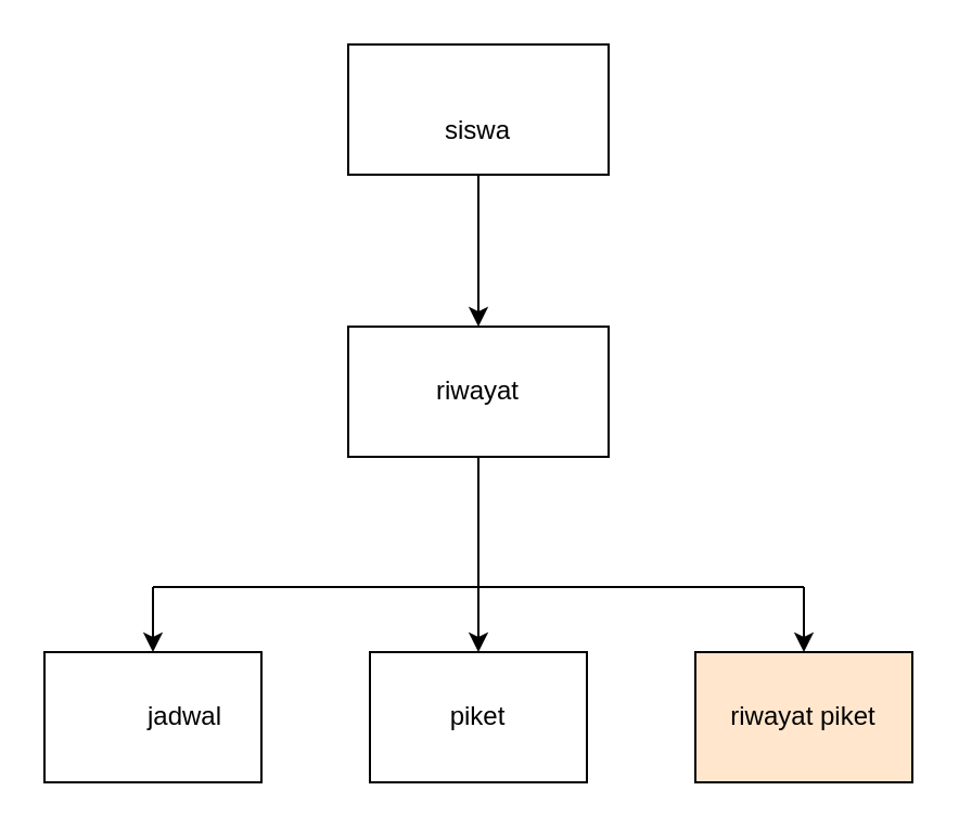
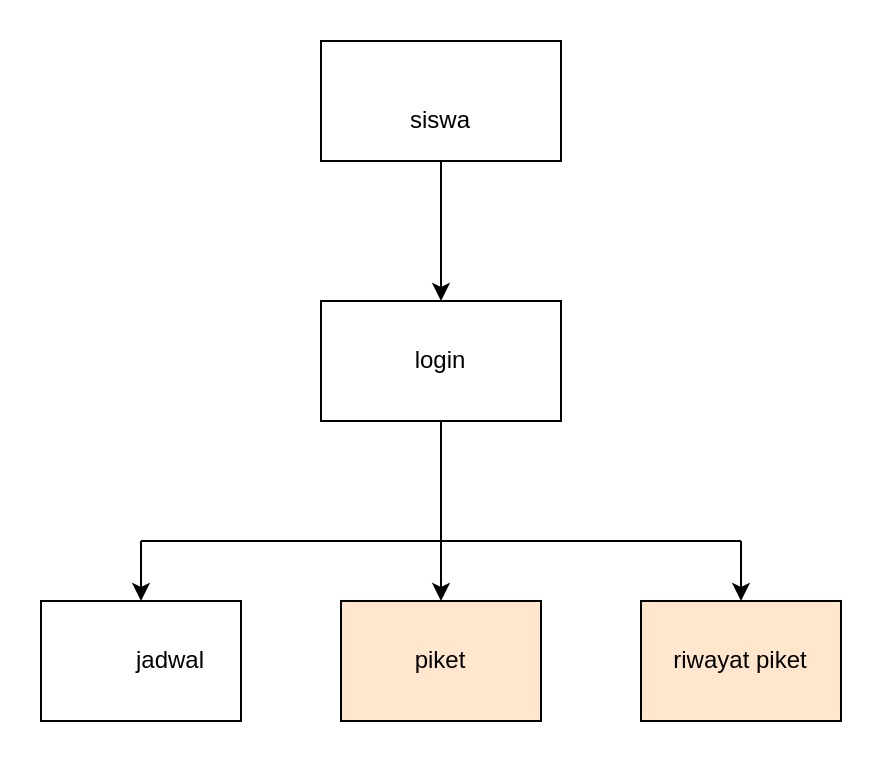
- <mxCell id="6" value="riwayat" style="text;html=1;align=center;verticalAlign=middle;whiteSpace=wrap;rounded=0;" vertex="1" parent="1"><mxGeometry x="190" y="165" width="60" height="30" as="geometry" /></mxCell>
+ <mxCell id="6" value="login" style="text;html=1;align=center;verticalAlign=middle;whiteSpace=wrap;rounded=0;" vertex="1" parent="1"><mxGeometry x="190" y="165" width="60" height="30" as="geometry" /></mxCell>
- <mxCell id="14" value="piket" style="rounded=0;whiteSpace=wrap;html=1;" vertex="1" parent="1"><mxGeometry x="170" y="300" width="100" height="60" as="geometry" /></mxCell>
+ <mxCell id="14" value="piket" style="rounded=0;whiteSpace=wrap;html=1;fillColor=#ffe6cc;" vertex="1" parent="1"><mxGeometry x="170" y="300" width="100" height="60" as="geometry" /></mxCell>
